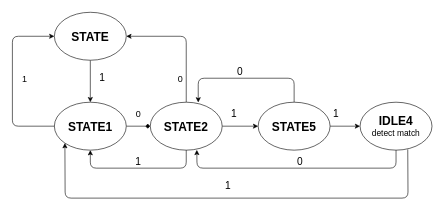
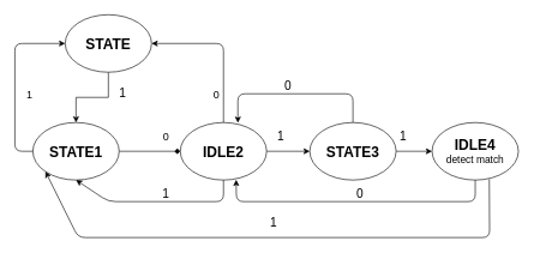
- <mxCell id="5" value="&lt;font style=&quot;font-size: 20px&quot;&gt;&lt;b&gt;STATE1&lt;/b&gt;&lt;/font&gt;" style="ellipse;whiteSpace=wrap;html=1;" vertex="1" parent="1"><mxGeometry x="90" y="170" width="120" height="80" as="geometry" /></mxCell>
+ <mxCell id="5" value="&lt;font style=&quot;font-size: 20px&quot;&gt;&lt;b&gt;STATE1&lt;/b&gt;&lt;/font&gt;" style="ellipse;whiteSpace=wrap;html=1;" vertex="1" parent="1"><mxGeometry x="45" y="170" width="120" height="80" as="geometry" /></mxCell>
- <mxCell id="12" value="&lt;font style=&quot;font-size: 20px&quot;&gt;&lt;b&gt;STATE2&lt;/b&gt;&lt;/font&gt;" style="ellipse;whiteSpace=wrap;html=1;" vertex="1" parent="1"><mxGeometry x="250" y="170" width="120" height="80" as="geometry" /></mxCell>
+ <mxCell id="12" value="&lt;font style=&quot;font-size: 20px&quot;&gt;&lt;b&gt;IDLE2&lt;/b&gt;&lt;/font&gt;" style="ellipse;whiteSpace=wrap;html=1;" vertex="1" parent="1"><mxGeometry x="250" y="170" width="120" height="80" as="geometry" /></mxCell>
- <mxCell id="9" value="&lt;b style=&quot;font-size: 20px&quot;&gt;STATE5&lt;/b&gt;" style="ellipse;whiteSpace=wrap;html=1;" vertex="1" parent="1"><mxGeometry x="430" y="170" width="120" height="80" as="geometry" /></mxCell>
+ <mxCell id="9" value="&lt;b style=&quot;font-size: 20px&quot;&gt;STATE3&lt;/b&gt;" style="ellipse;whiteSpace=wrap;html=1;" vertex="1" parent="1"><mxGeometry x="430" y="170" width="120" height="80" as="geometry" /></mxCell>
